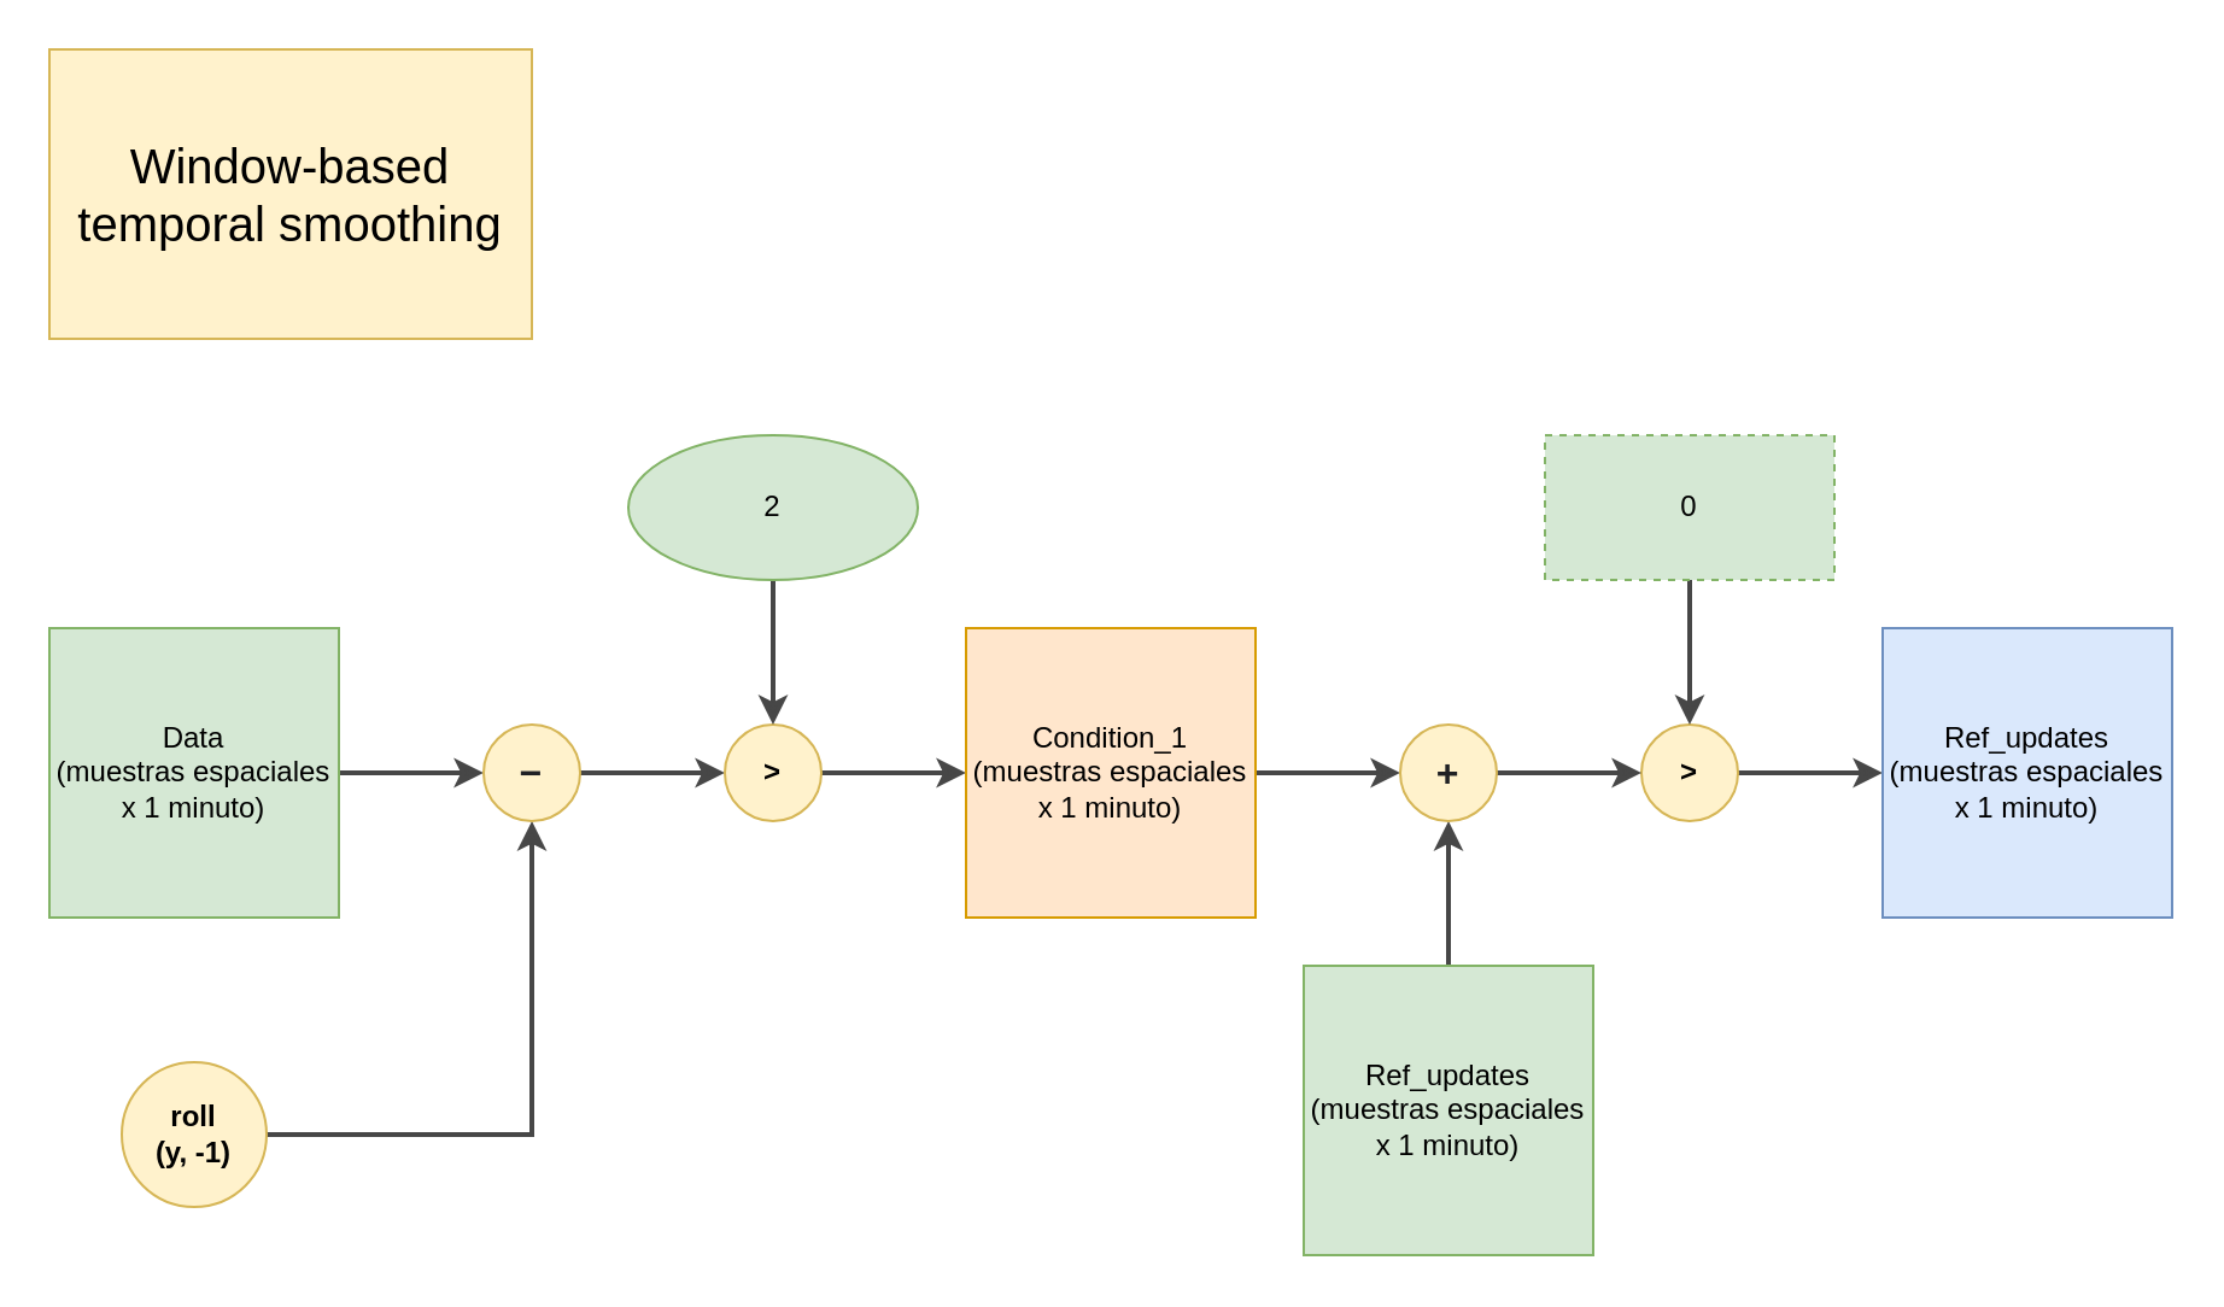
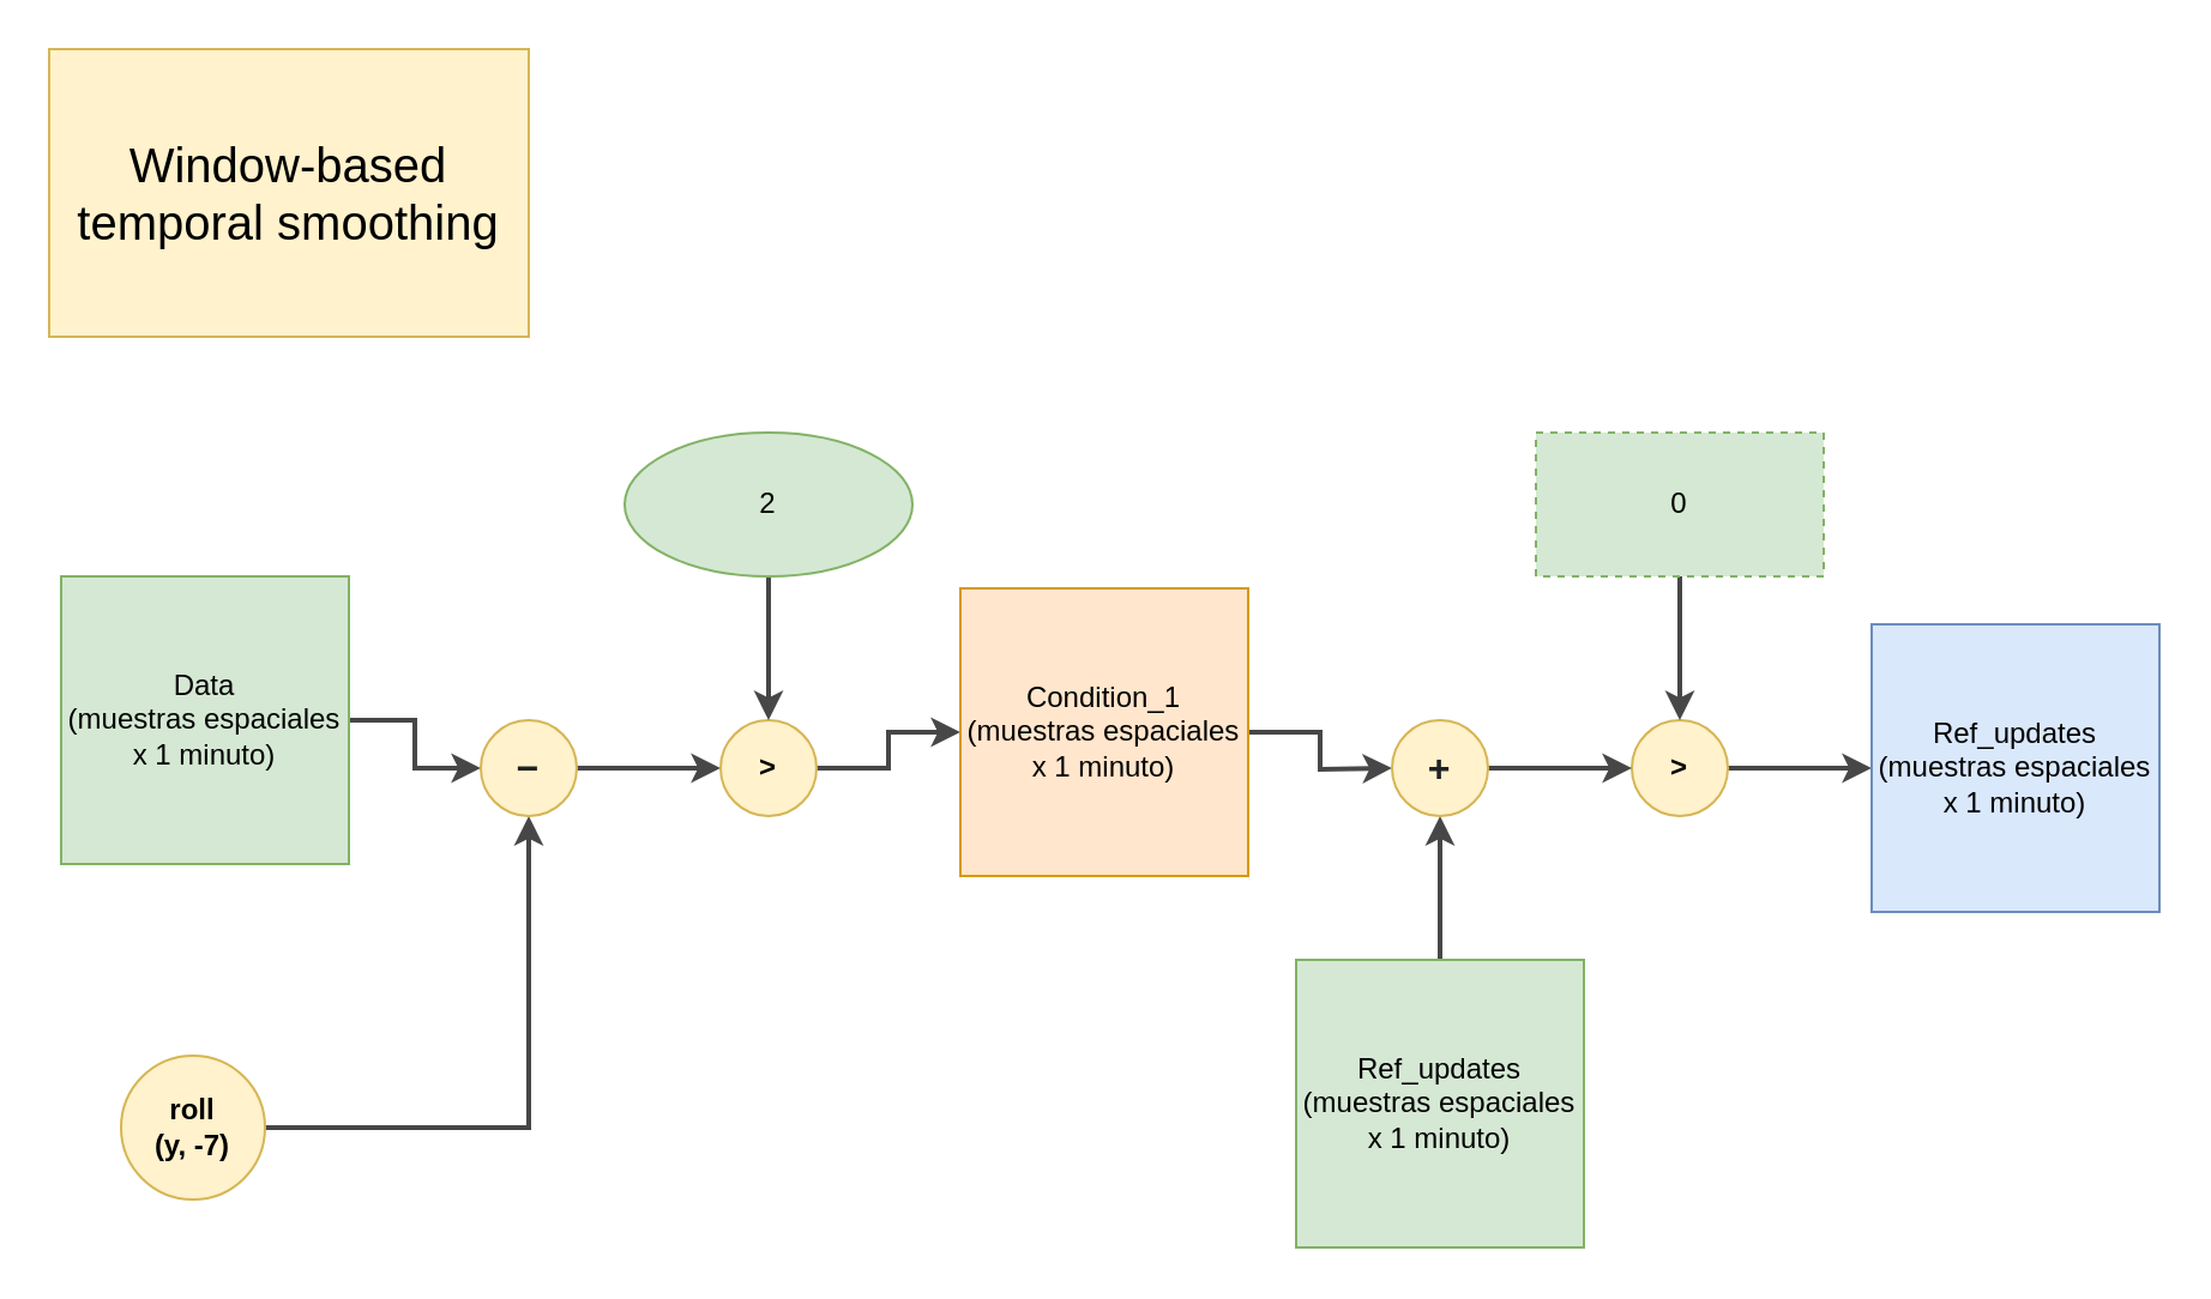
- <mxCell id="3" value="Data&lt;br&gt;(muestras espaciales x 1 minuto)" style="rounded=0;whiteSpace=wrap;html=1;fillColor=#d5e8d4;strokeColor=#82b366;" parent="1" vertex="1"><mxGeometry x="20" y="260" width="120" height="120" as="geometry" /></mxCell>
+ <mxCell id="3" value="Data&lt;br&gt;(muestras espaciales x 1 minuto)" style="rounded=0;whiteSpace=wrap;html=1;fillColor=#d5e8d4;strokeColor=#82b366;" parent="1" vertex="1"><mxGeometry x="25" y="240" width="120" height="120" as="geometry" /></mxCell>
- <mxCell id="13" value="Condition_1&lt;br&gt;(muestras espaciales x 1 minuto)" style="rounded=0;whiteSpace=wrap;html=1;fillColor=#ffe6cc;strokeColor=#d79b00;" parent="1" vertex="1"><mxGeometry x="400" y="260" width="120" height="120" as="geometry" /></mxCell>
+ <mxCell id="13" value="Condition_1&lt;br&gt;(muestras espaciales x 1 minuto)" style="rounded=0;whiteSpace=wrap;html=1;fillColor=#ffe6cc;strokeColor=#d79b00;" parent="1" vertex="1"><mxGeometry x="400" y="245" width="120" height="120" as="geometry" /></mxCell>
- <mxCell id="5" value="&lt;b&gt;roll&lt;br&gt;(y, -1)&lt;br&gt;&lt;/b&gt;" style="ellipse;whiteSpace=wrap;html=1;aspect=fixed;fillColor=#fff2cc;strokeColor=#d6b656;" parent="1" vertex="1"><mxGeometry x="50" y="440" width="60" height="60" as="geometry" /></mxCell>
+ <mxCell id="5" value="&lt;b&gt;roll&lt;br&gt;(y, -7)&lt;br&gt;&lt;/b&gt;" style="ellipse;whiteSpace=wrap;html=1;aspect=fixed;fillColor=#fff2cc;strokeColor=#d6b656;" parent="1" vertex="1"><mxGeometry x="50" y="440" width="60" height="60" as="geometry" /></mxCell>
